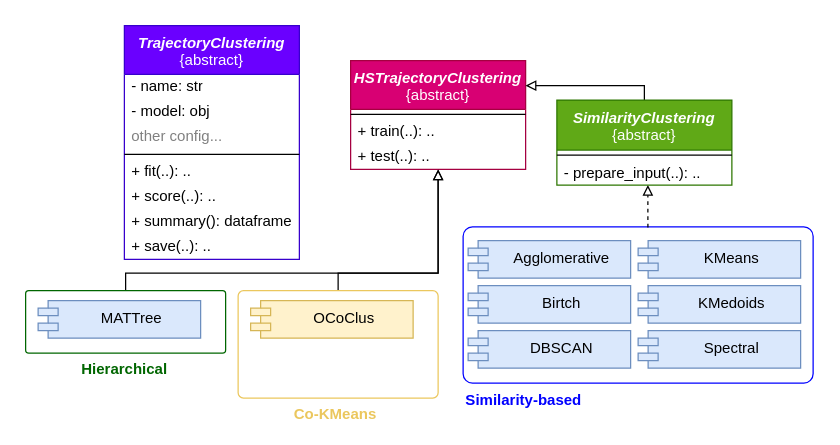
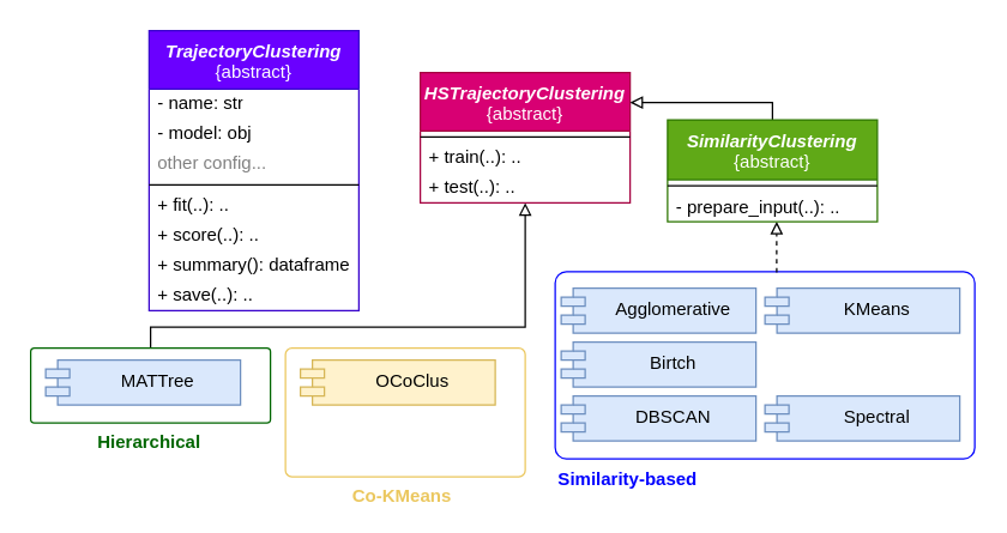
- <mxCell id="30" style="edgeStyle=orthogonalEdgeStyle;rounded=0;orthogonalLoop=1;jettySize=auto;html=1;strokeColor=default;align=center;verticalAlign=middle;fontFamily=Helvetica;fontSize=11;fontColor=default;labelBackgroundColor=default;endArrow=block;endFill=0;" edge="1" parent="1" source="31" target="22"><mxGeometry relative="1" as="geometry"><Array as="points"><mxPoint x="270" y="218" /><mxPoint x="350" y="218" /></Array></mxGeometry></mxCell>
- <mxCell id="6" value="KMedoids" style="shape=module;align=left;spacingLeft=20;align=center;verticalAlign=top;whiteSpace=wrap;html=1;jettyWidth=16;jettyHeight=6;fillColor=#dae8fc;strokeColor=#6c8ebf;" parent="1" vertex="1"><mxGeometry x="510" y="228" width="130" height="30" as="geometry" /></mxCell>
